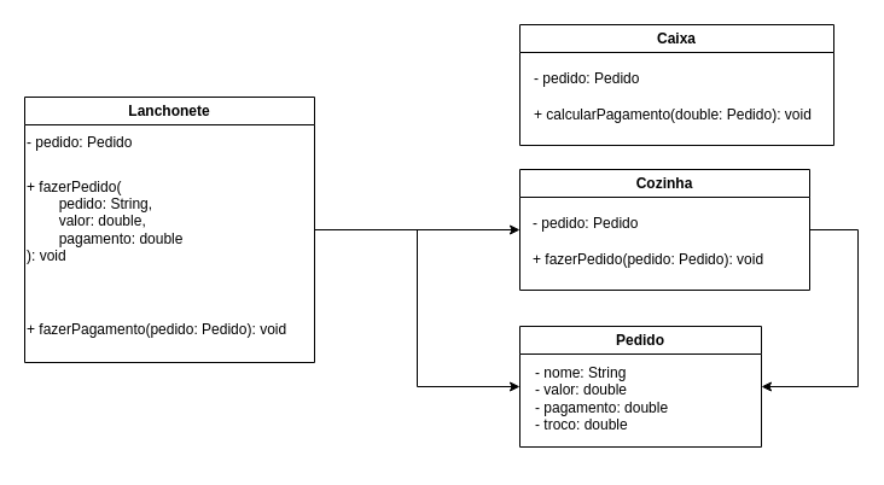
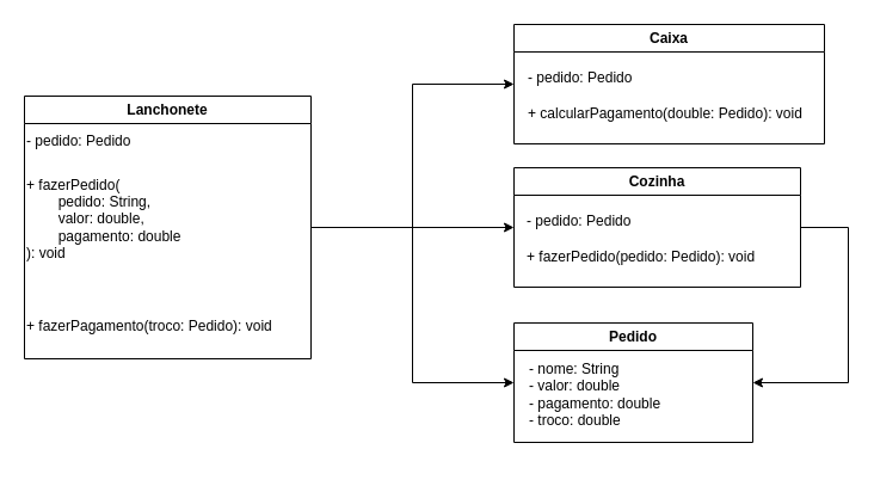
+ <mxCell id="2" style="edgeStyle=orthogonalEdgeStyle;rounded=0;orthogonalLoop=1;jettySize=auto;html=1;exitX=1;exitY=0.5;exitDx=0;exitDy=0;entryX=0;entryY=0.5;entryDx=0;entryDy=0;" edge="1" parent="1" source="5" target="15"><mxGeometry relative="1" as="geometry"><mxPoint x="400" y="70" as="targetPoint" /></mxGeometry></mxCell>
- <mxCell id="8" value="&lt;div&gt;+ fazerPagamento(pedido: Pedido): void&lt;br&gt;&lt;/div&gt;" style="text;html=1;align=left;verticalAlign=middle;resizable=0;points=[];autosize=1;strokeColor=none;fillColor=none;" vertex="1" parent="5"><mxGeometry y="178" width="240" height="30" as="geometry" /></mxCell>
+ <mxCell id="8" value="&lt;div&gt;+ fazerPagamento(troco: Pedido): void&lt;br&gt;&lt;/div&gt;" style="text;html=1;align=left;verticalAlign=middle;resizable=0;points=[];autosize=1;strokeColor=none;fillColor=none;" vertex="1" parent="5"><mxGeometry y="178" width="240" height="30" as="geometry" /></mxCell>
